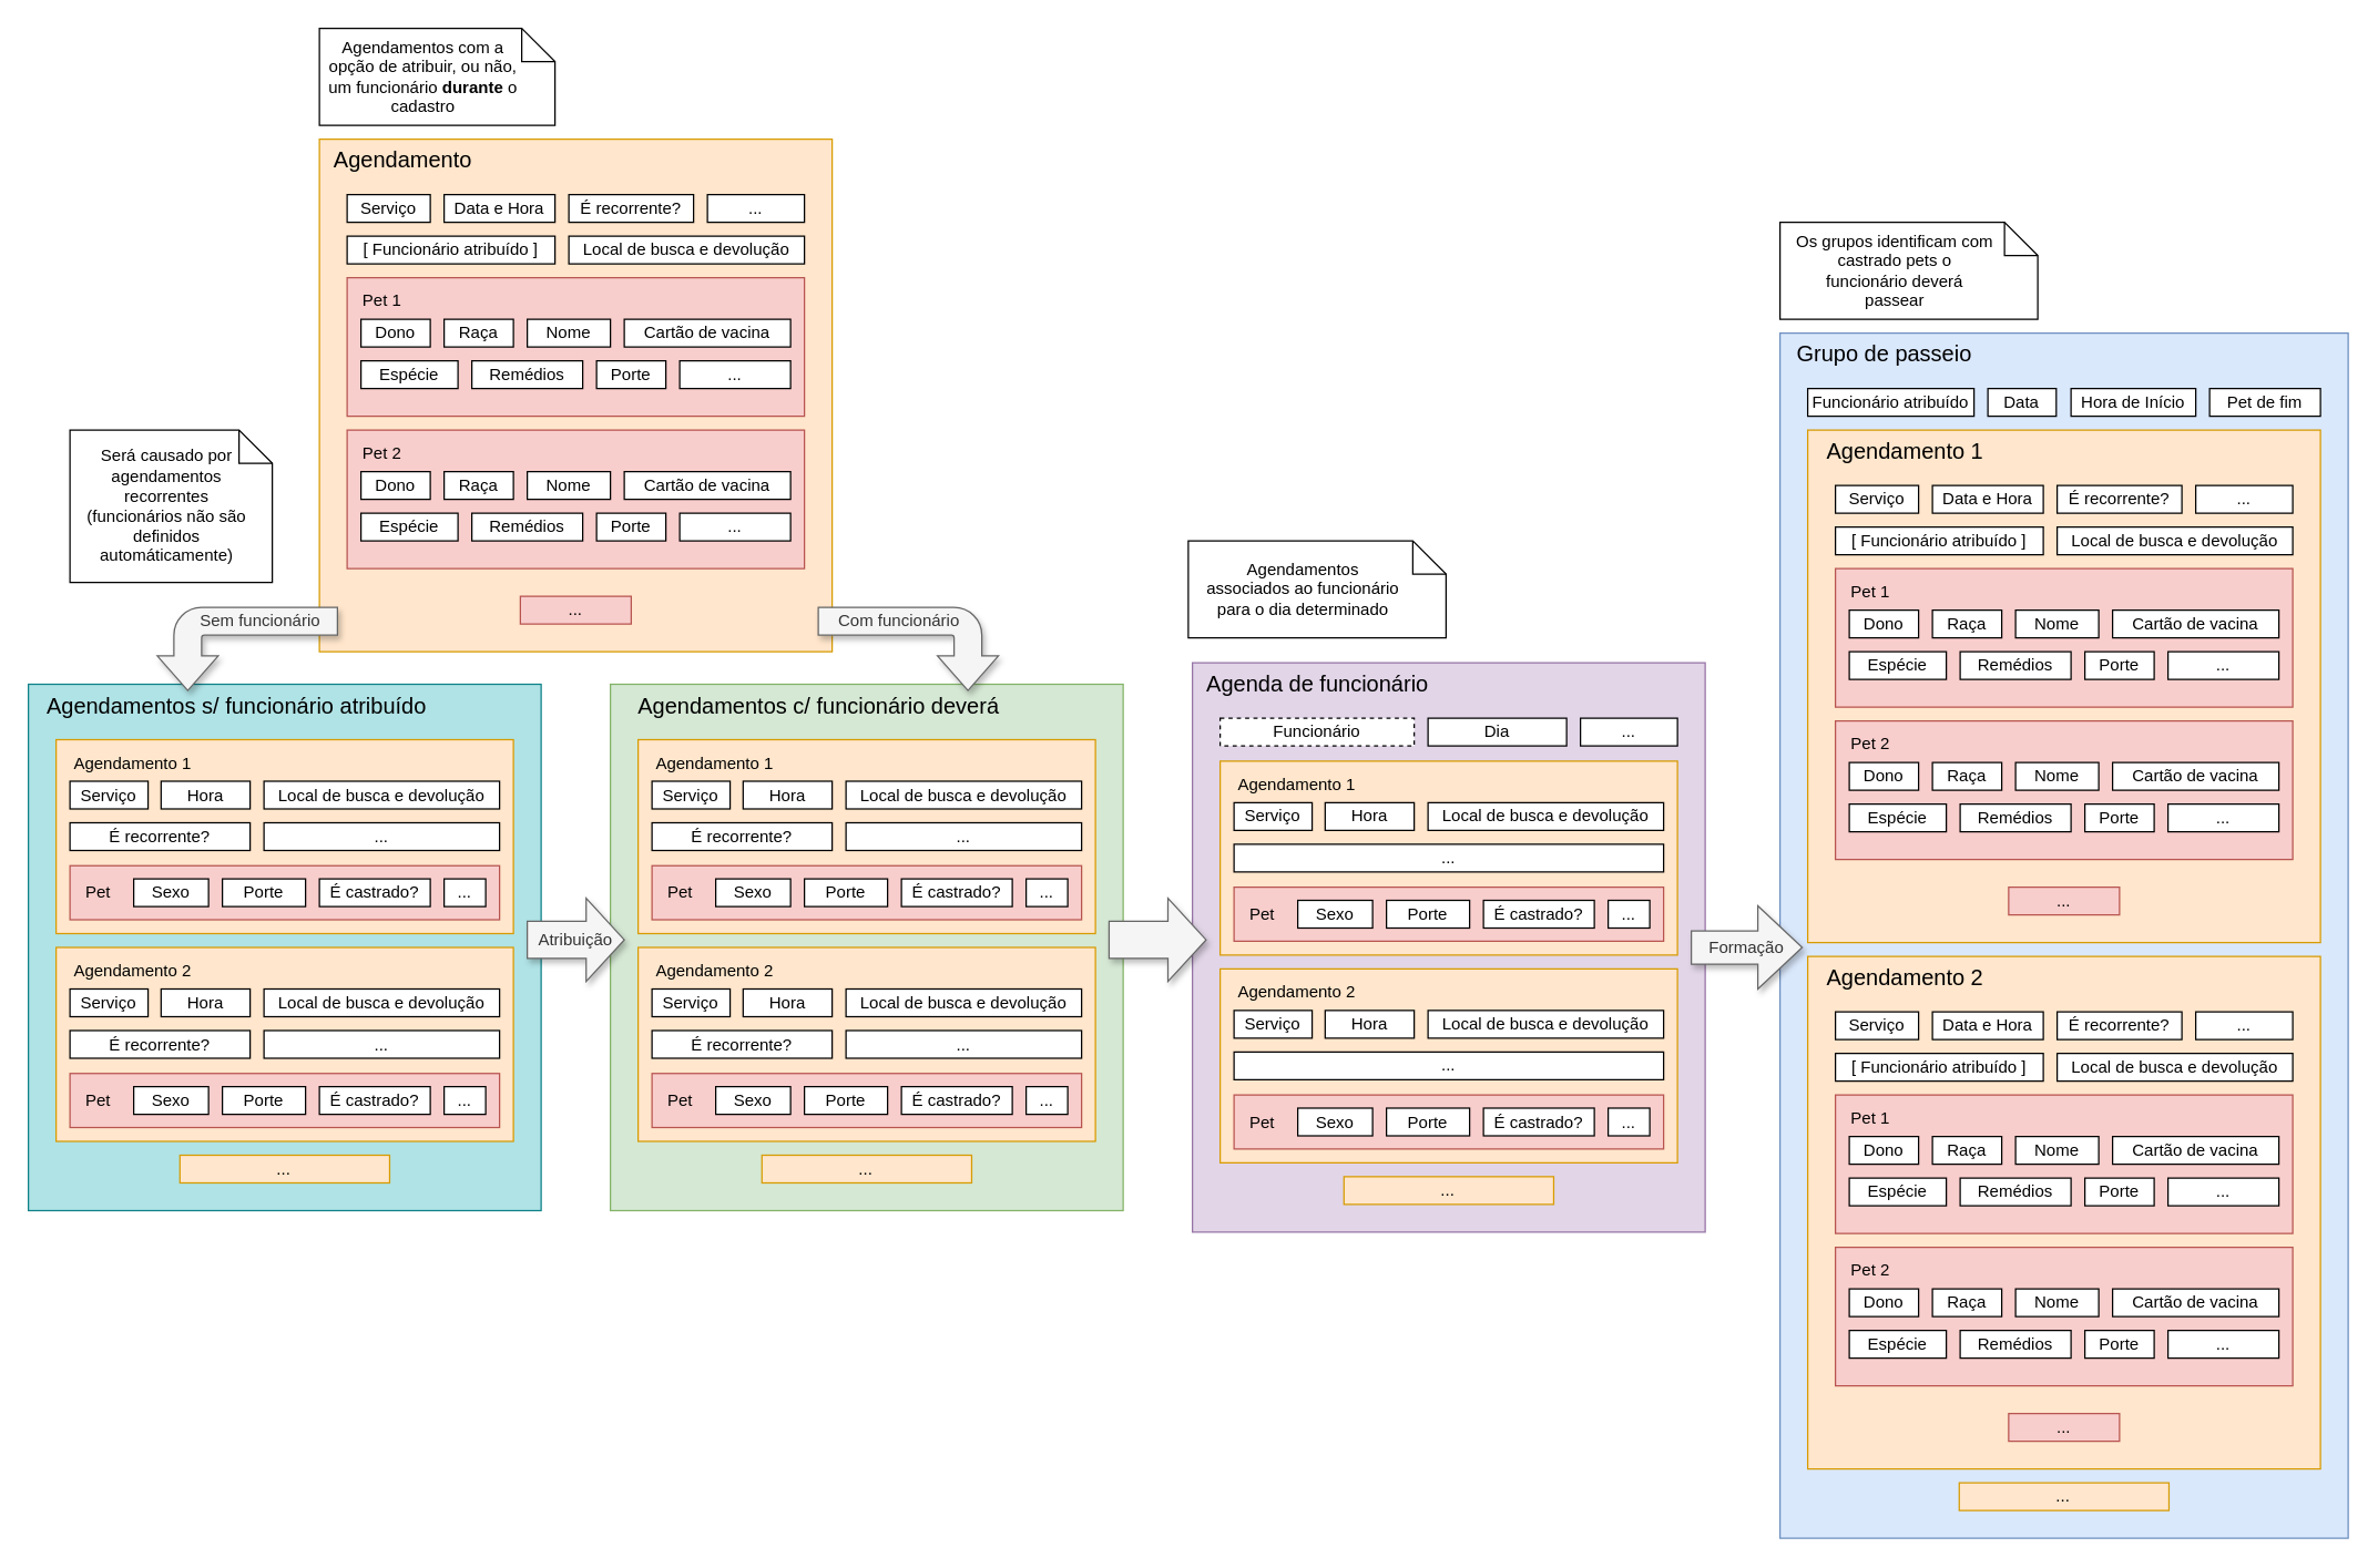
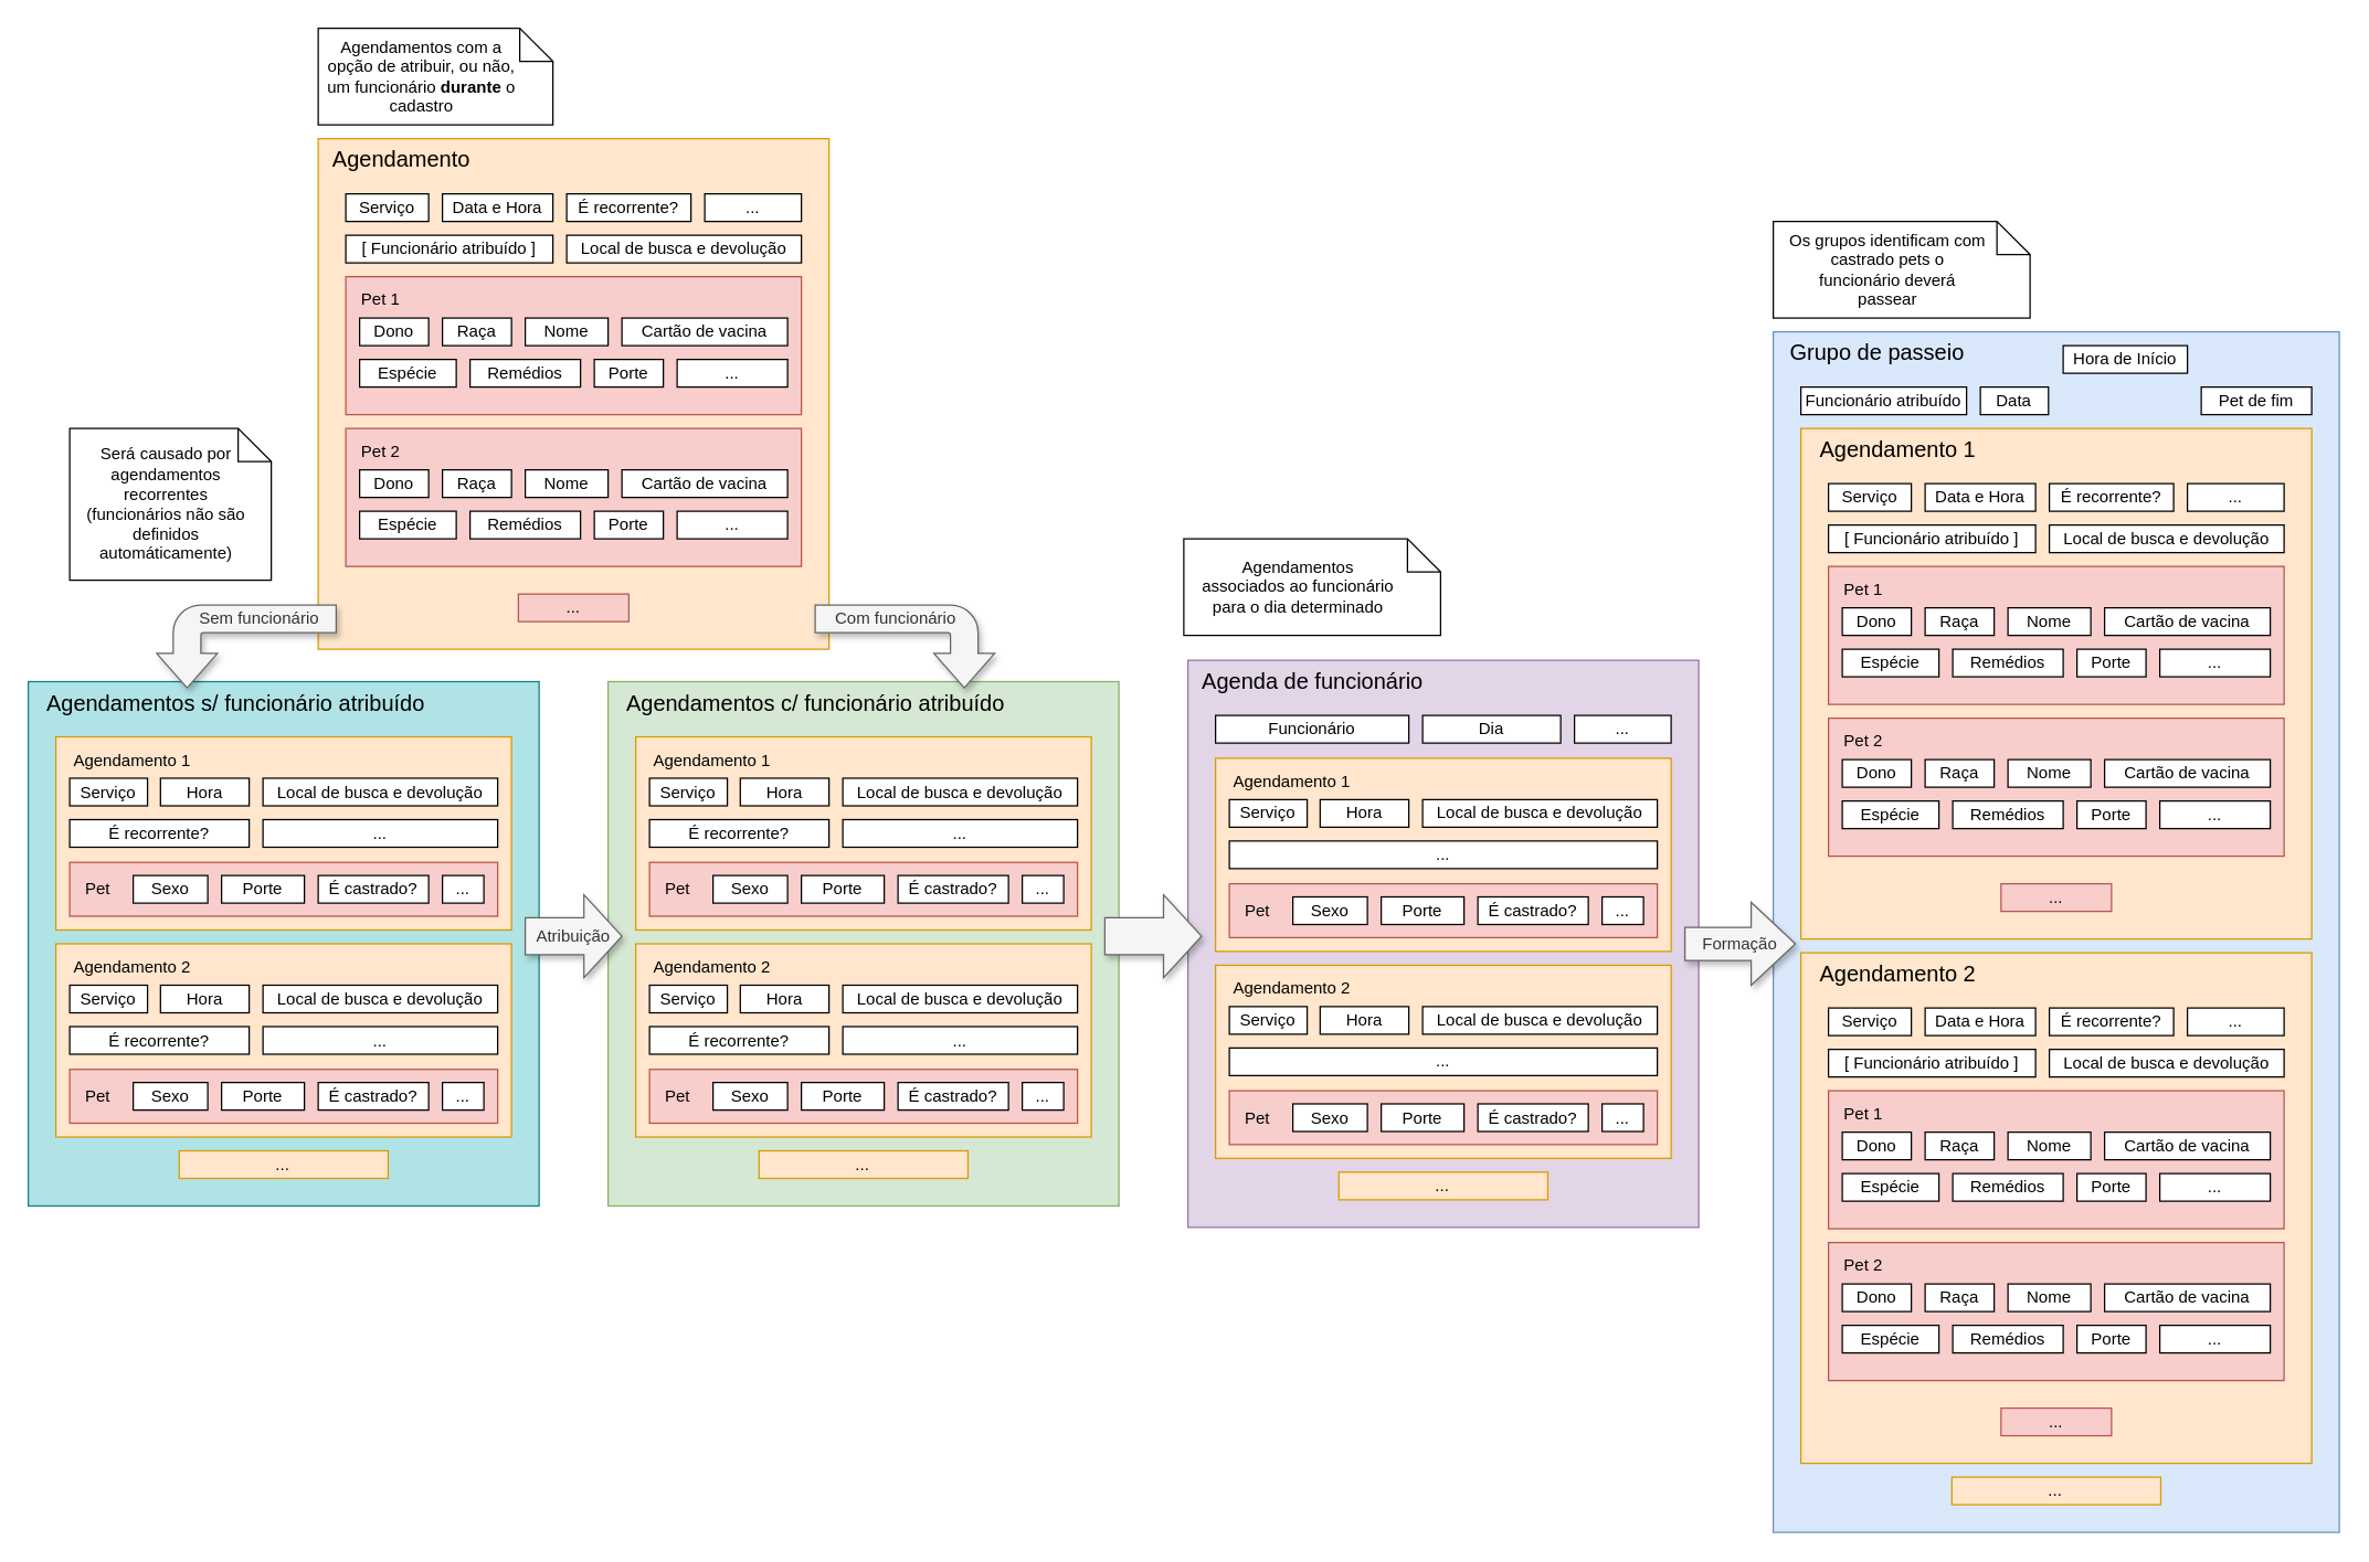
- <mxCell id="80" value="Hora de Início" style="rounded=0;whiteSpace=wrap;html=1;" vertex="1" parent="2"><mxGeometry x="210" y="40" width="90" height="20" as="geometry" /></mxCell>
+ <mxCell id="80" value="Hora de Início" style="rounded=0;whiteSpace=wrap;html=1;" vertex="1" parent="2"><mxGeometry x="210" y="10" width="90" height="20" as="geometry" /></mxCell>
- <mxCell id="191" value="Agendamentos c/ funcionário deverá" style="text;html=1;align=center;verticalAlign=middle;resizable=0;points=[];autosize=1;strokeColor=none;fillColor=none;fontSize=16;" vertex="1" parent="1"><mxGeometry x="440" y="493.5" width="300" height="30" as="geometry" /></mxCell>
+ <mxCell id="191" value="Agendamentos c/ funcionário atribuído" style="text;html=1;align=center;verticalAlign=middle;resizable=0;points=[];autosize=1;strokeColor=none;fillColor=none;fontSize=16;" vertex="1" parent="1"><mxGeometry x="440" y="493.5" width="300" height="30" as="geometry" /></mxCell>
- <mxCell id="124" value="Funcionário" style="rounded=0;whiteSpace=wrap;html=1;dashed=1;" vertex="1" parent="123"><mxGeometry width="140" height="20" as="geometry" /></mxCell>
+ <mxCell id="124" value="Funcionário" style="rounded=0;whiteSpace=wrap;html=1;" vertex="1" parent="123"><mxGeometry width="140" height="20" as="geometry" /></mxCell>
